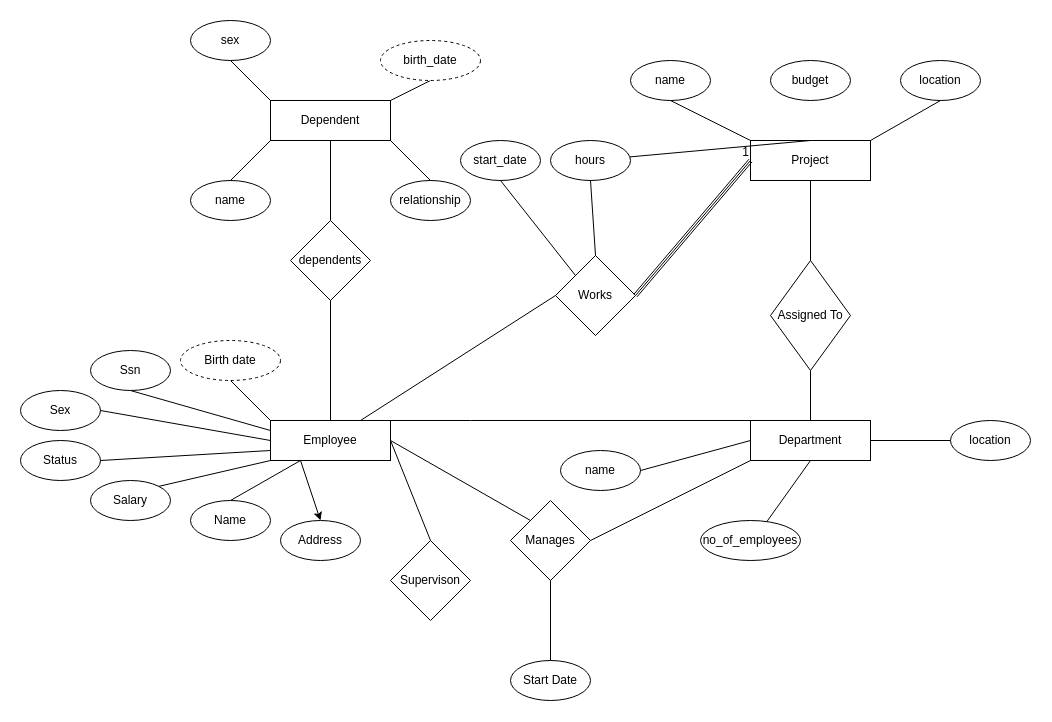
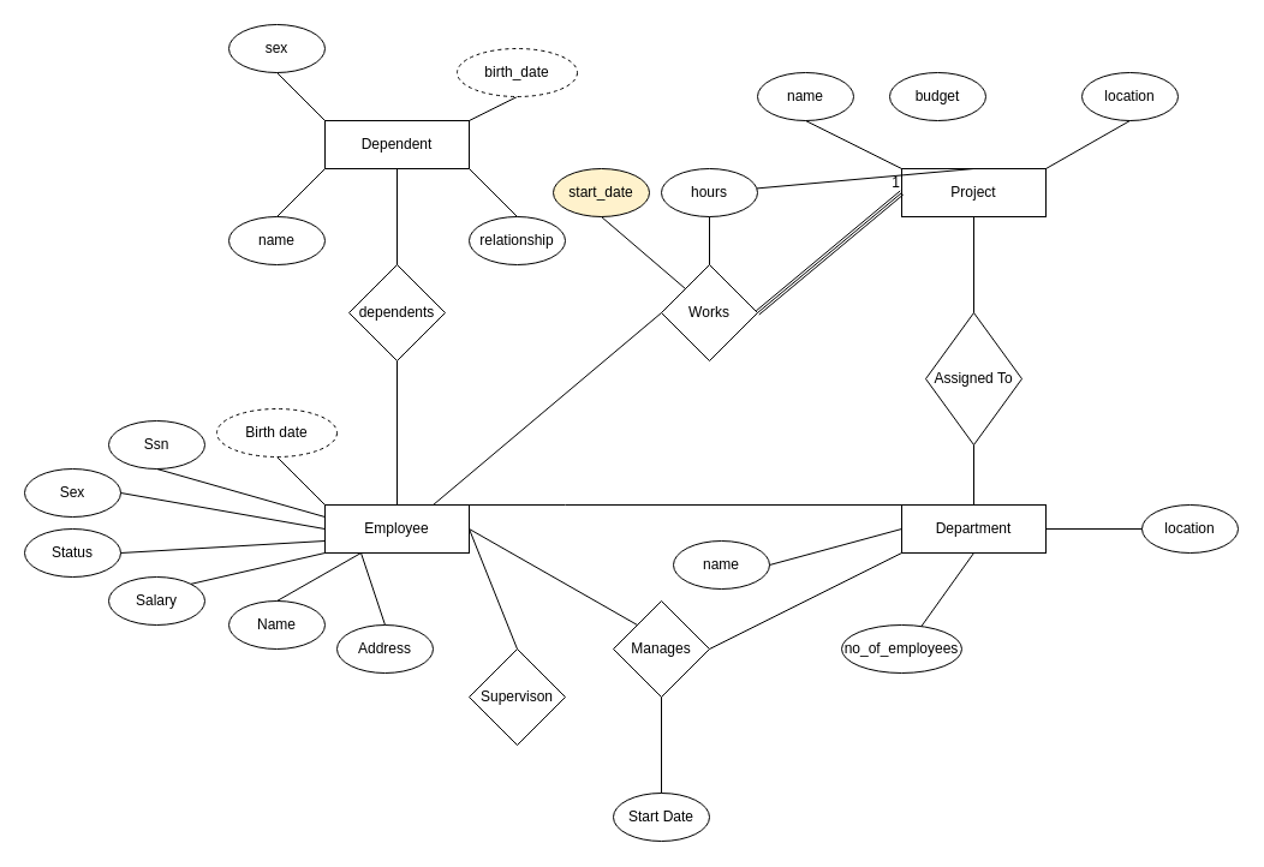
- <mxCell id="38" value="budget" style="ellipse;whiteSpace=wrap;html=1;" parent="1" vertex="1"><mxGeometry x="770" y="60" width="80" height="40" as="geometry" /></mxCell>
+ <mxCell id="38" value="budget" style="ellipse;whiteSpace=wrap;html=1;" parent="1" vertex="1"><mxGeometry x="740" y="60" width="80" height="40" as="geometry" /></mxCell>
- <mxCell id="32" value="start_date" style="ellipse;whiteSpace=wrap;html=1;" parent="1" vertex="1"><mxGeometry x="460" y="140" width="80" height="40" as="geometry" /></mxCell>
+ <mxCell id="32" value="start_date" style="ellipse;whiteSpace=wrap;html=1;fillColor=#fff2cc;" parent="1" vertex="1"><mxGeometry x="460" y="140" width="80" height="40" as="geometry" /></mxCell>
- <mxCell id="29" value="Works" style="rhombus;whiteSpace=wrap;html=1;" parent="1" vertex="1"><mxGeometry x="555" y="255" width="80" height="80" as="geometry" /></mxCell>
+ <mxCell id="29" value="Works" style="rhombus;whiteSpace=wrap;html=1;" parent="1" vertex="1"><mxGeometry x="550" y="220" width="80" height="80" as="geometry" /></mxCell>
- <mxCell id="28" value="" style="endArrow=classic;html=1;rounded=0;exitX=0.25;exitY=1;exitDx=0;exitDy=0;entryX=0.5;entryY=0;entryDx=0;entryDy=0;" parent="1" source="3" target="8" edge="1"><mxGeometry width="50" height="50" relative="1" as="geometry"><mxPoint x="540" y="380" as="sourcePoint" /><mxPoint x="590" y="330" as="targetPoint" /></mxGeometry></mxCell>
+ <mxCell id="28" value="" style="endArrow=none;html=1;rounded=0;exitX=0.25;exitY=1;exitDx=0;exitDy=0;entryX=0.5;entryY=0;entryDx=0;entryDy=0;" parent="1" source="3" target="8" edge="1"><mxGeometry width="50" height="50" relative="1" as="geometry"><mxPoint x="540" y="380" as="sourcePoint" /><mxPoint x="590" y="330" as="targetPoint" /></mxGeometry></mxCell>
